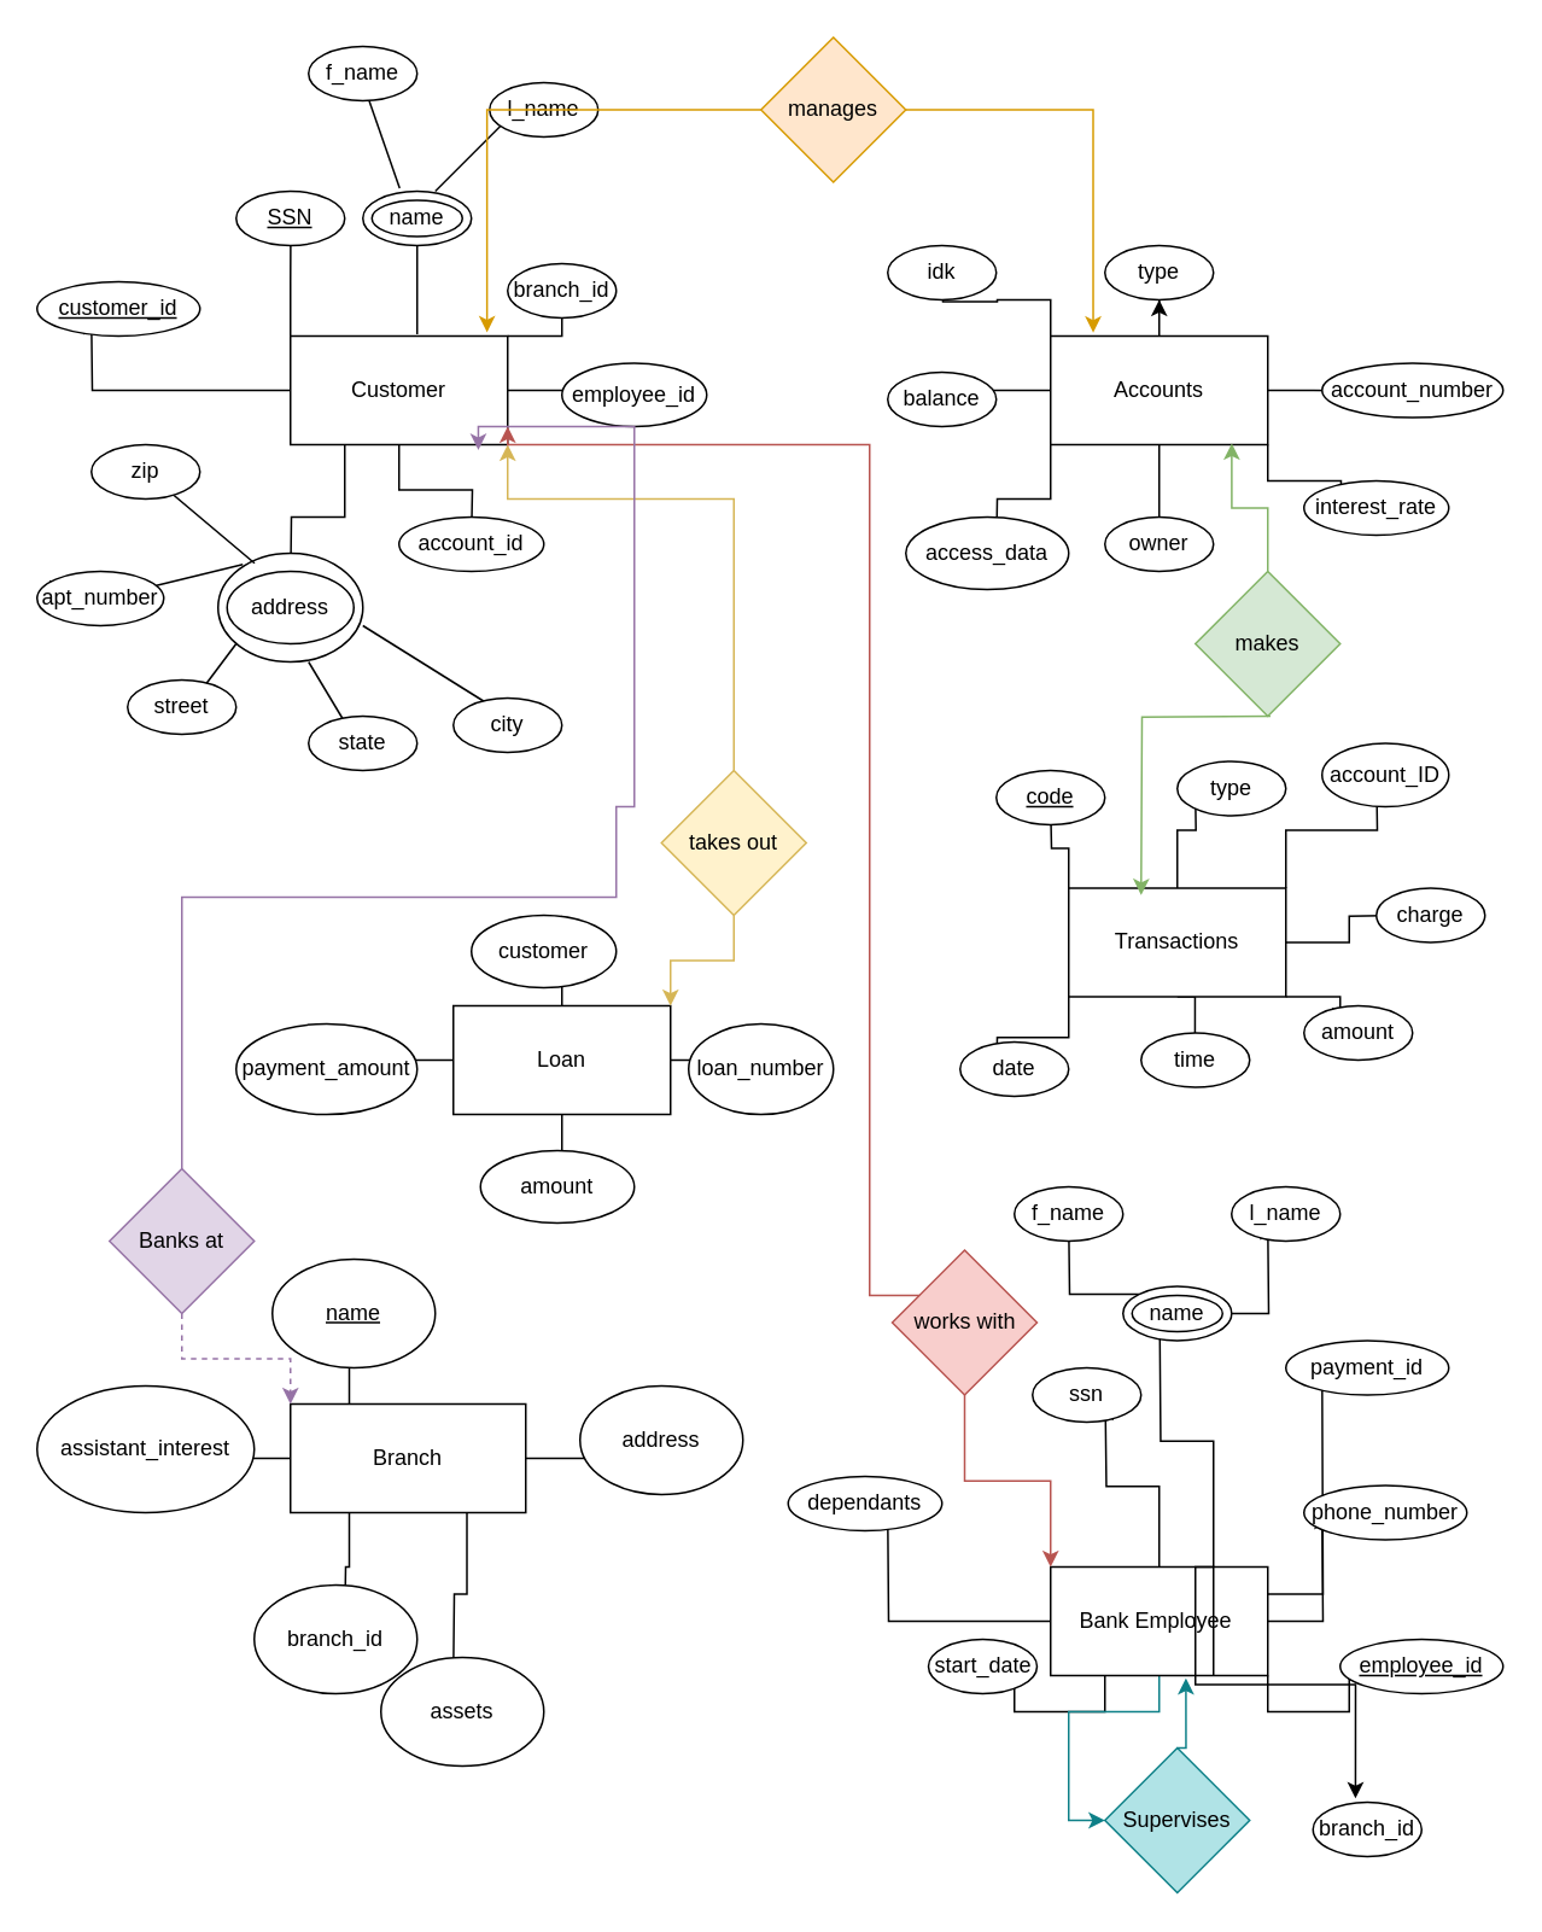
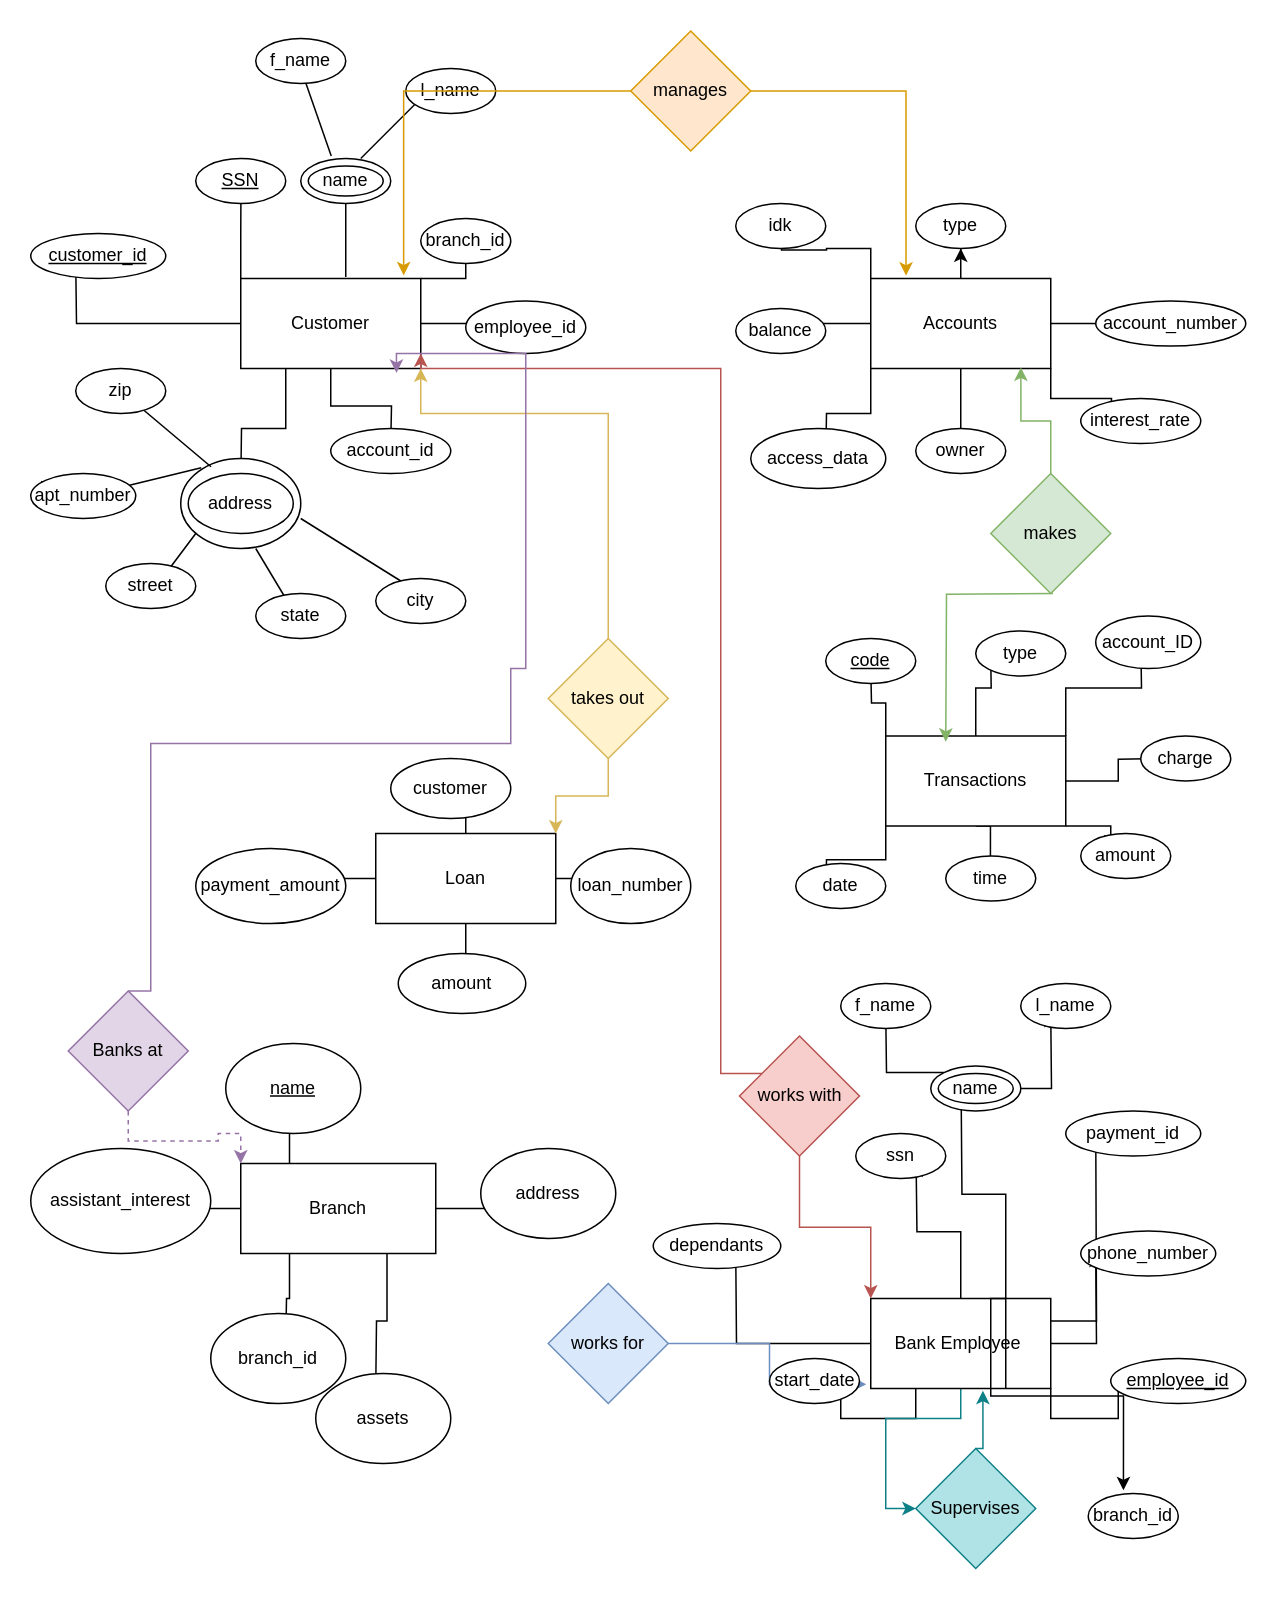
- <mxCell id="118" value="Banks at" style="rhombus;whiteSpace=wrap;html=1;fillColor=#e1d5e7;strokeColor=#9673a6;" parent="1" vertex="1"><mxGeometry x="60" y="645" width="80" height="80" as="geometry" /></mxCell>
+ <mxCell id="118" value="Banks at" style="rhombus;whiteSpace=wrap;html=1;fillColor=#e1d5e7;strokeColor=#9673a6;" parent="1" vertex="1"><mxGeometry x="45" y="660" width="80" height="80" as="geometry" /></mxCell>
+ <mxCell id="122" value="works for" style="rhombus;whiteSpace=wrap;html=1;fillColor=#dae8fc;strokeColor=#6c8ebf;" parent="1" vertex="1"><mxGeometry x="365" y="855" width="80" height="80" as="geometry" /></mxCell>
+ <mxCell id="123" style="edgeStyle=orthogonalEdgeStyle;rounded=0;orthogonalLoop=1;jettySize=auto;html=1;exitX=1;exitY=0.5;exitDx=0;exitDy=0;entryX=-0.025;entryY=0.953;entryDx=0;entryDy=0;entryPerimeter=0;fillColor=#dae8fc;strokeColor=#6c8ebf;" parent="1" source="122" target="43" edge="1"><mxGeometry relative="1" as="geometry" /></mxCell>
